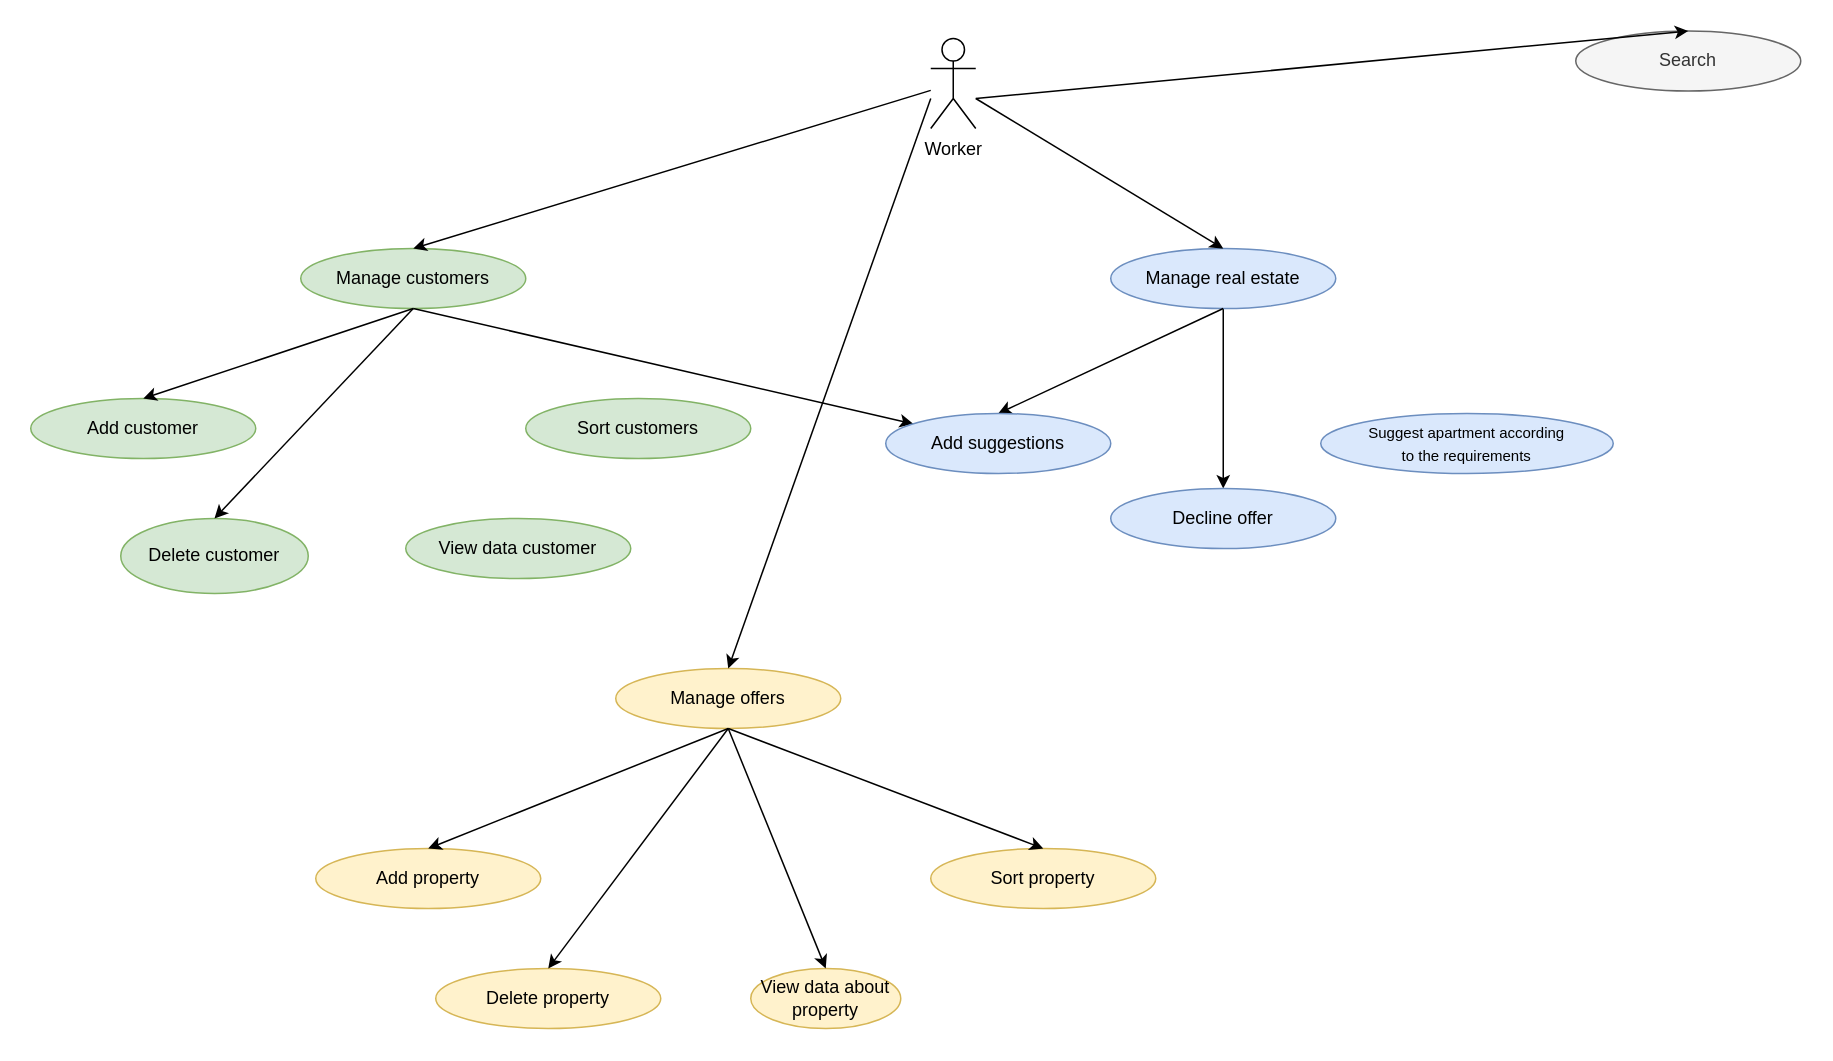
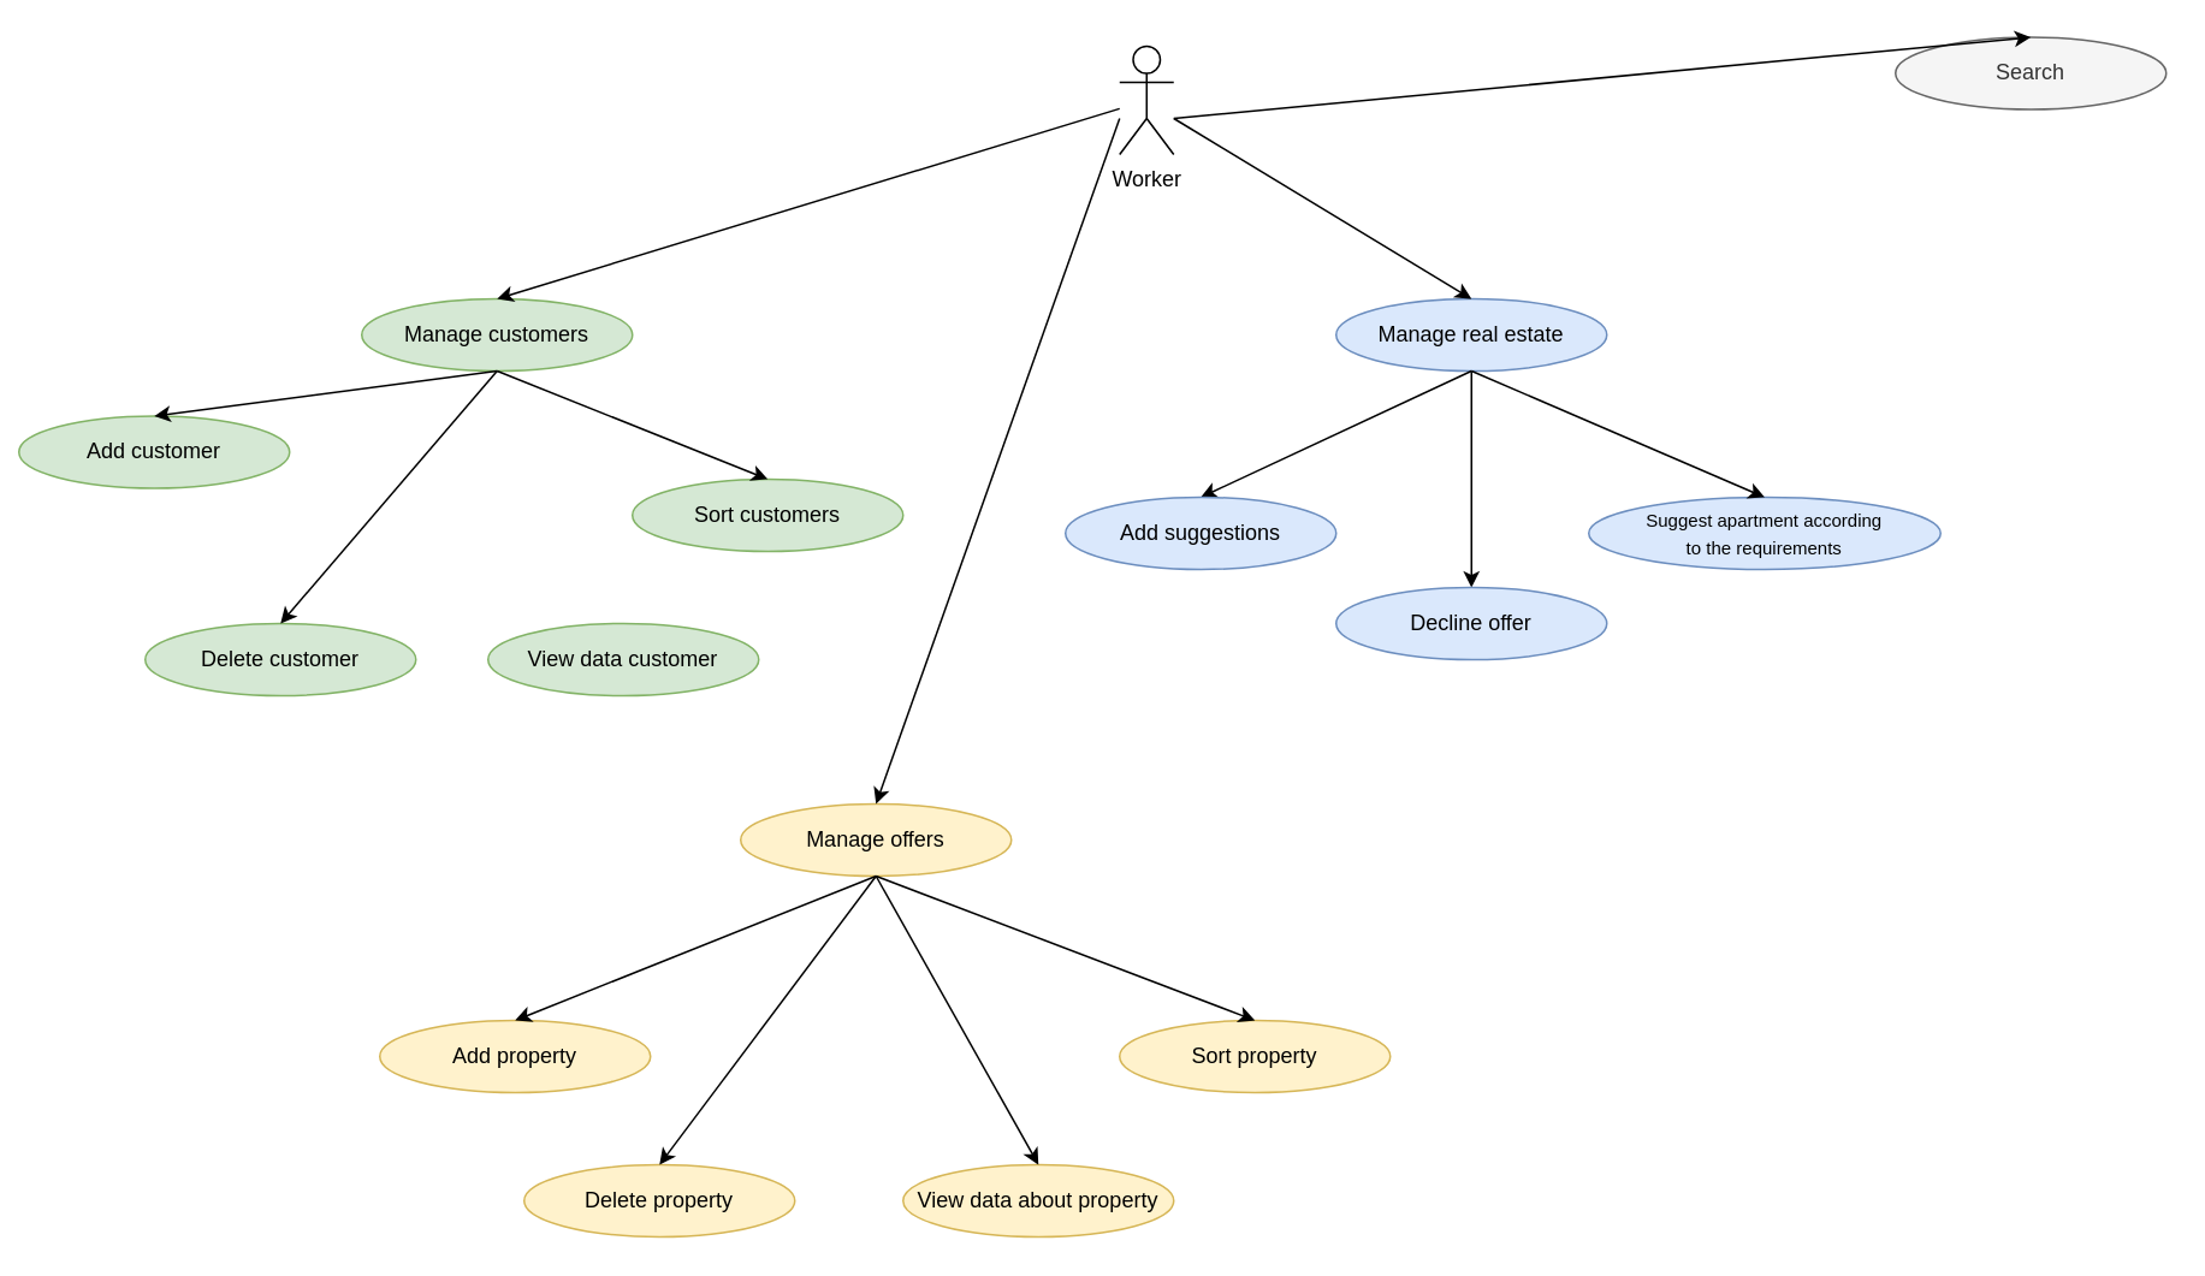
+ <mxCell id="31" value="" style="endArrow=classic;html=1;rounded=0;entryX=0.5;entryY=0;entryDx=0;entryDy=0;exitX=0.5;exitY=1;exitDx=0;exitDy=0;" edge="1" parent="1" source="5" target="30"><mxGeometry width="50" height="50" relative="1" as="geometry"><mxPoint x="840" y="305" as="sourcePoint" /><mxPoint x="890" y="255" as="targetPoint" /></mxGeometry></mxCell>
- <mxCell id="18" value="" style="endArrow=classic;html=1;rounded=0;exitX=0.5;exitY=1;exitDx=0;exitDy=0;" edge="1" parent="1" source="3" target="28"><mxGeometry width="50" height="50" relative="1" as="geometry"><mxPoint x="370" y="295" as="sourcePoint" /><mxPoint x="420" y="245" as="targetPoint" /></mxGeometry></mxCell>
+ <mxCell id="18" value="" style="endArrow=classic;html=1;rounded=0;exitX=0.5;exitY=1;exitDx=0;exitDy=0;entryX=0.5;entryY=0;entryDx=0;entryDy=0;" edge="1" parent="1" source="3" target="17"><mxGeometry width="50" height="50" relative="1" as="geometry"><mxPoint x="370" y="295" as="sourcePoint" /><mxPoint x="420" y="245" as="targetPoint" /></mxGeometry></mxCell>
- <mxCell id="12" value="Add customer" style="ellipse;whiteSpace=wrap;html=1;fillColor=#d5e8d4;strokeColor=#82b366;" vertex="1" parent="1"><mxGeometry x="20" y="265" width="150" height="40" as="geometry" /></mxCell>
+ <mxCell id="12" value="Add customer" style="ellipse;whiteSpace=wrap;html=1;fillColor=#d5e8d4;strokeColor=#82b366;" vertex="1" parent="1"><mxGeometry x="10" y="230" width="150" height="40" as="geometry" /></mxCell>
- <mxCell id="14" value="Delete customer" style="ellipse;whiteSpace=wrap;html=1;fillColor=#d5e8d4;strokeColor=#82b366;" vertex="1" parent="1"><mxGeometry x="80" y="345" width="125" height="50" as="geometry" /></mxCell>
+ <mxCell id="14" value="Delete customer" style="ellipse;whiteSpace=wrap;html=1;fillColor=#d5e8d4;strokeColor=#82b366;" vertex="1" parent="1"><mxGeometry x="80" y="345" width="150" height="40" as="geometry" /></mxCell>
- <mxCell id="23" value="View data about property" style="ellipse;whiteSpace=wrap;html=1;fillColor=#fff2cc;strokeColor=#d6b656;" vertex="1" parent="1"><mxGeometry x="500" y="645" width="100" height="40" as="geometry" /></mxCell>
+ <mxCell id="23" value="View data about property" style="ellipse;whiteSpace=wrap;html=1;fillColor=#fff2cc;strokeColor=#d6b656;" vertex="1" parent="1"><mxGeometry x="500" y="645" width="150" height="40" as="geometry" /></mxCell>
